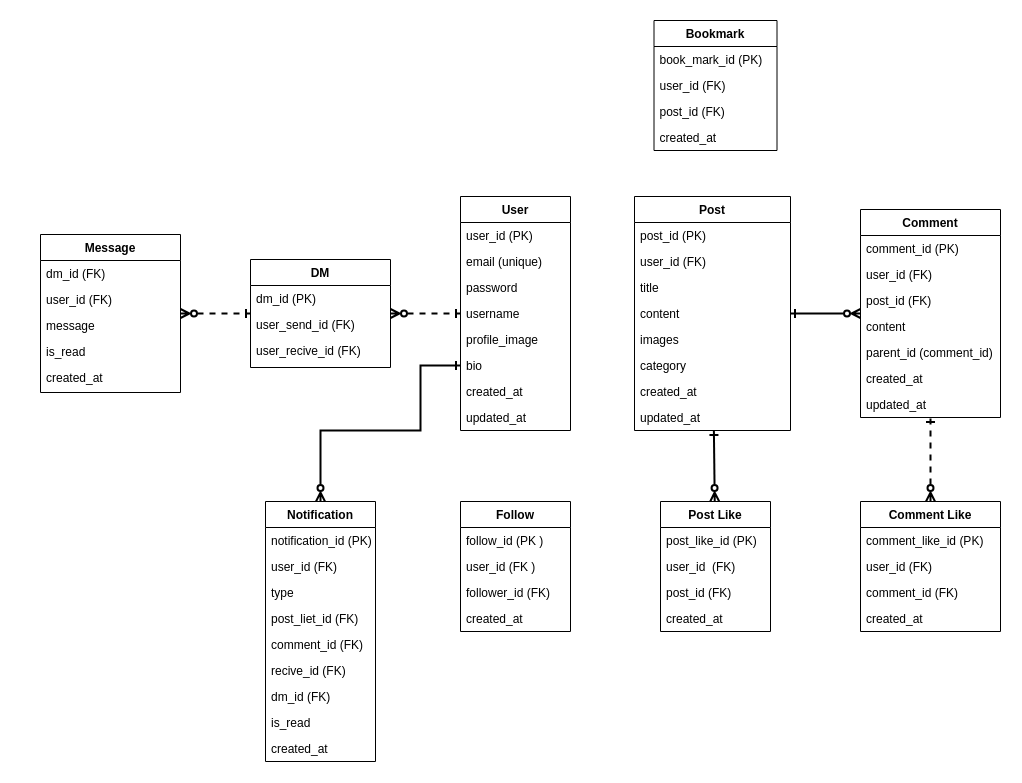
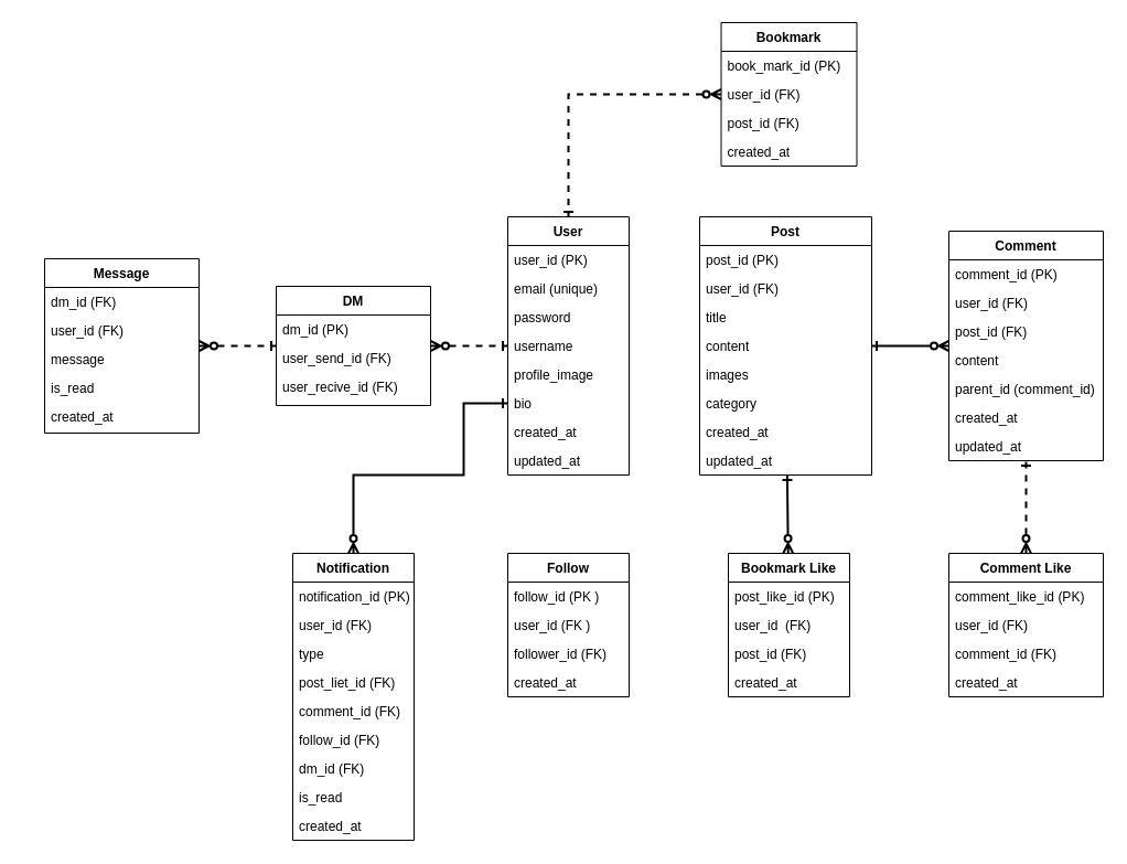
+ <mxCell id="71" value="" style="endArrow=ERone;html=1;strokeWidth=2;rounded=0;endFill=0;startArrow=ERzeroToMany;startFill=0;strokeColor=default;dashed=1;" edge="1" parent="1" source="38" target="2"><mxGeometry width="50" height="50" relative="1" as="geometry"><mxPoint x="644" y="323" as="sourcePoint" /><mxPoint x="580" y="323" as="targetPoint" /><Array as="points"><mxPoint x="515" y="85" /></Array></mxGeometry></mxCell>
- <mxCell id="28" value="Post Like" style="swimlane;fontStyle=1;align=center;verticalAlign=top;childLayout=stackLayout;horizontal=1;startSize=26;horizontalStack=0;resizeParent=1;resizeLast=0;collapsible=1;marginBottom=0;rounded=0;shadow=0;strokeWidth=1;" vertex="1" parent="1"><mxGeometry x="660" y="501" width="110" height="130" as="geometry"><mxRectangle x="230" y="140" width="160" height="26" as="alternateBounds" /></mxGeometry></mxCell>
+ <mxCell id="28" value="Bookmark Like" style="swimlane;fontStyle=1;align=center;verticalAlign=top;childLayout=stackLayout;horizontal=1;startSize=26;horizontalStack=0;resizeParent=1;resizeLast=0;collapsible=1;marginBottom=0;rounded=0;shadow=0;strokeWidth=1;" vertex="1" parent="1"><mxGeometry x="660" y="501" width="110" height="130" as="geometry"><mxRectangle x="230" y="140" width="160" height="26" as="alternateBounds" /></mxGeometry></mxCell>
- <mxCell id="58" value="recive_id (FK)" style="text;align=left;verticalAlign=top;spacingLeft=4;spacingRight=4;overflow=hidden;rotatable=0;points=[[0,0.5],[1,0.5]];portConstraint=eastwest;rounded=0;shadow=0;html=0;" vertex="1" parent="52"><mxGeometry y="156" width="110" height="26" as="geometry" /></mxCell>
+ <mxCell id="58" value="follow_id (FK)" style="text;align=left;verticalAlign=top;spacingLeft=4;spacingRight=4;overflow=hidden;rotatable=0;points=[[0,0.5],[1,0.5]];portConstraint=eastwest;rounded=0;shadow=0;html=0;" vertex="1" parent="52"><mxGeometry y="156" width="110" height="26" as="geometry" /></mxCell>
